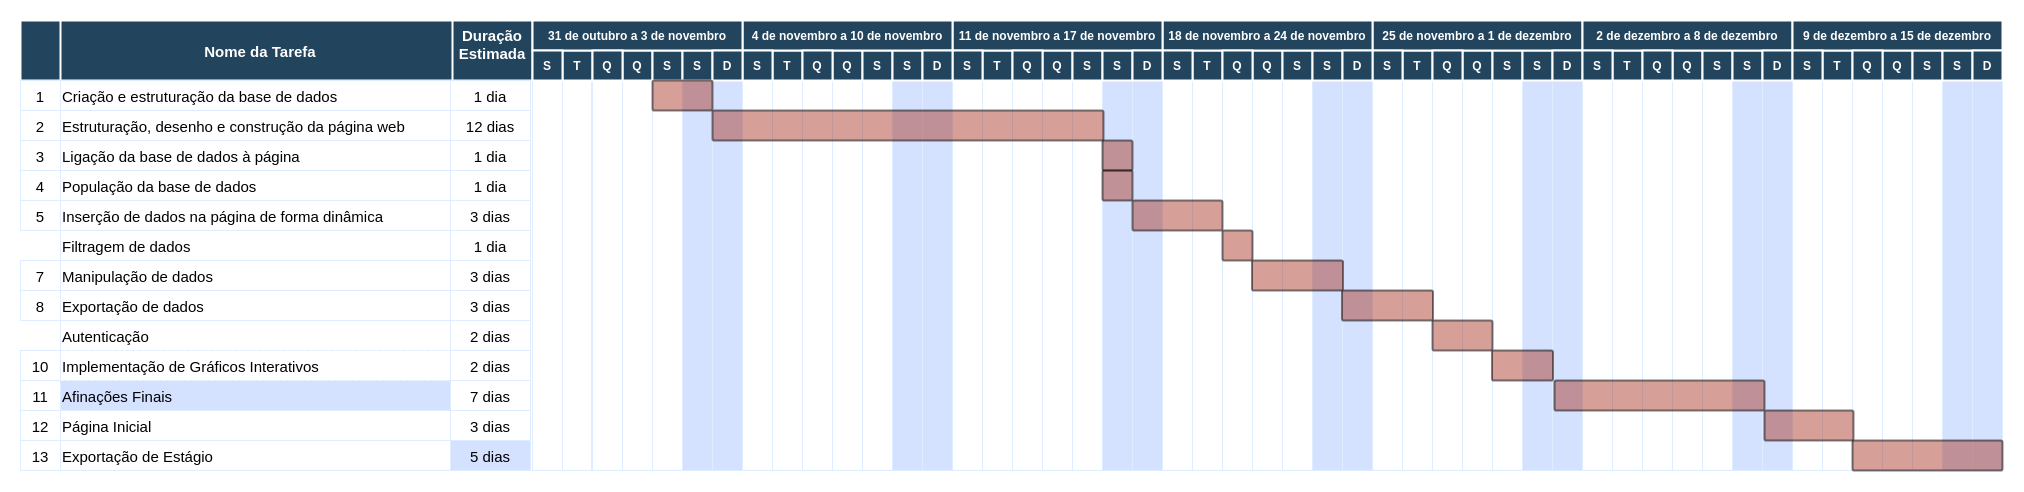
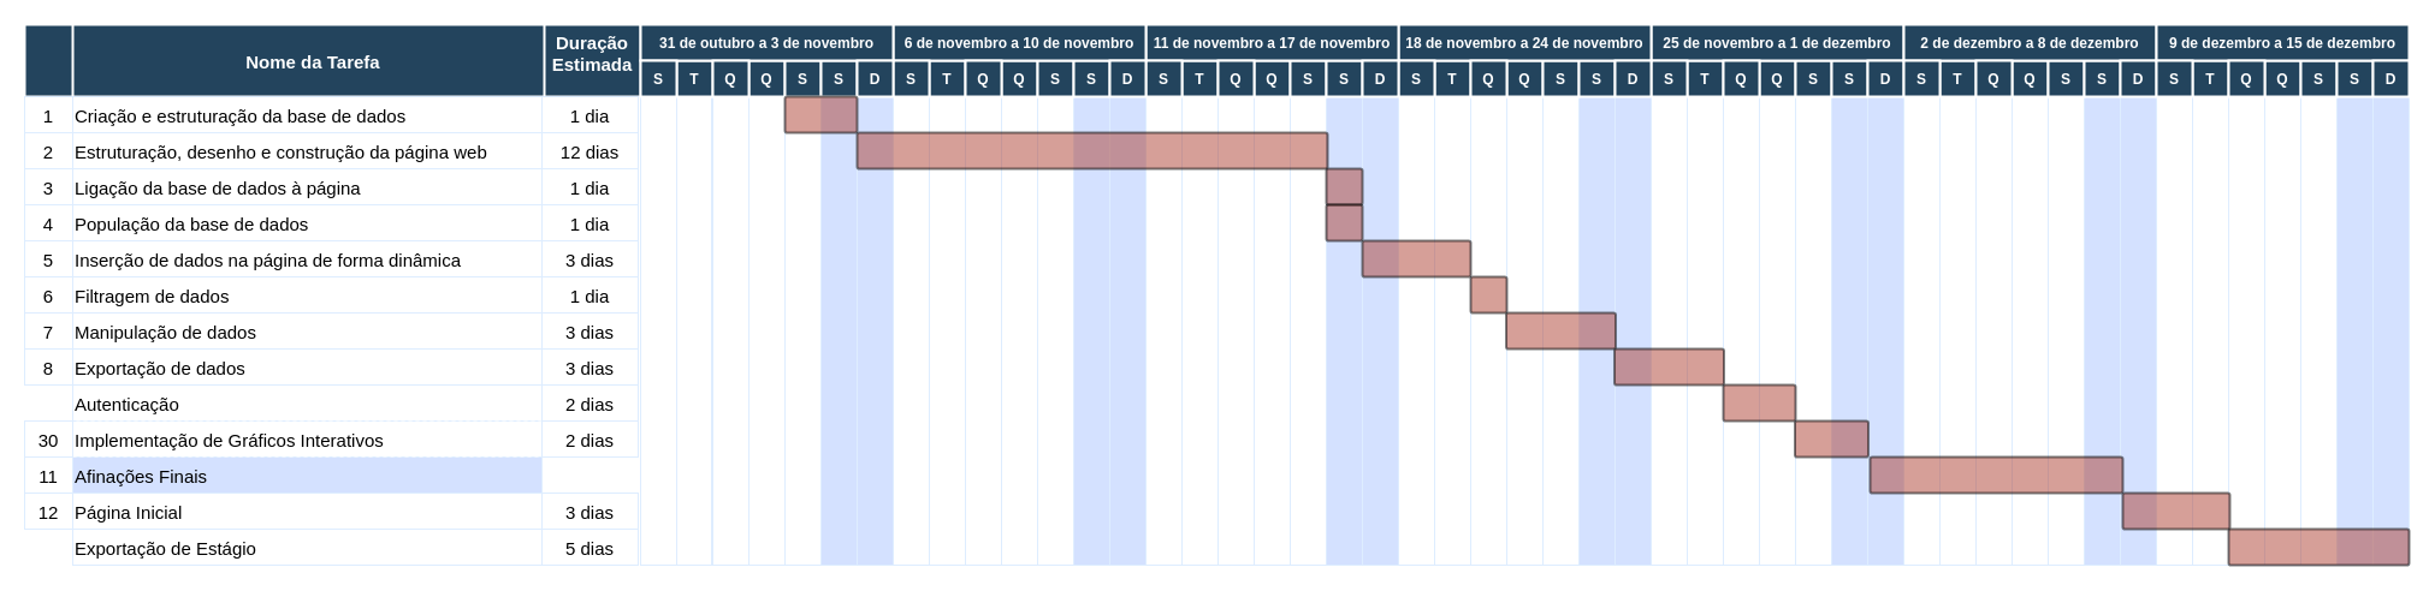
- <mxCell id="120" value="4 de novembro a 10 de novembro" style="fillColor=#23445D;strokeColor=#FFFFFF;strokeWidth=2;fontColor=#FFFFFF;fontStyle=1" parent="1" vertex="1"><mxGeometry x="742" y="20" width="210" height="30" as="geometry" /></mxCell>
+ <mxCell id="120" value="6 de novembro a 10 de novembro" style="fillColor=#23445D;strokeColor=#FFFFFF;strokeWidth=2;fontColor=#FFFFFF;fontStyle=1" parent="1" vertex="1"><mxGeometry x="742" y="20" width="210" height="30" as="geometry" /></mxCell>
+ <mxCell id="17" value="6" style="strokeColor=#DEEDFF;fontSize=15;" parent="1" vertex="1"><mxGeometry x="20" y="230" width="40" height="30" as="geometry" /></mxCell>
- <mxCell id="25" value="10" style="strokeColor=#DEEDFF;fillColor=#FFFFFF;fontSize=15;" parent="1" vertex="1"><mxGeometry x="20" y="350" width="40" height="30" as="geometry" /></mxCell>
+ <mxCell id="25" value="30" style="strokeColor=#DEEDFF;fillColor=#FFFFFF;fontSize=15;" parent="1" vertex="1"><mxGeometry x="20" y="350" width="40" height="30" as="geometry" /></mxCell>
- <mxCell id="35" value="7 dias" style="strokeColor=#DEEDFF;fillColor=#FFFFFF;fontSize=15;" parent="1" vertex="1"><mxGeometry x="450" y="380" width="80" height="30" as="geometry" /></mxCell>
- <mxCell id="22" value="13" style="strokeColor=#DEEDFF;fontSize=15;" parent="1" vertex="1"><mxGeometry x="20" y="440" width="40" height="30" as="geometry" /></mxCell>
- <mxCell id="155" value="5 dias" style="strokeColor=#DEEDFF;fillColor=#d4e1ff;fontSize=15;" parent="1" vertex="1"><mxGeometry x="450" y="440" width="80.0" height="30" as="geometry" /></mxCell>
+ <mxCell id="155" value="5 dias" style="strokeColor=#DEEDFF;fillColor=#FFFFFF;fontSize=15;" parent="1" vertex="1"><mxGeometry x="450" y="440" width="80.0" height="30" as="geometry" /></mxCell>
